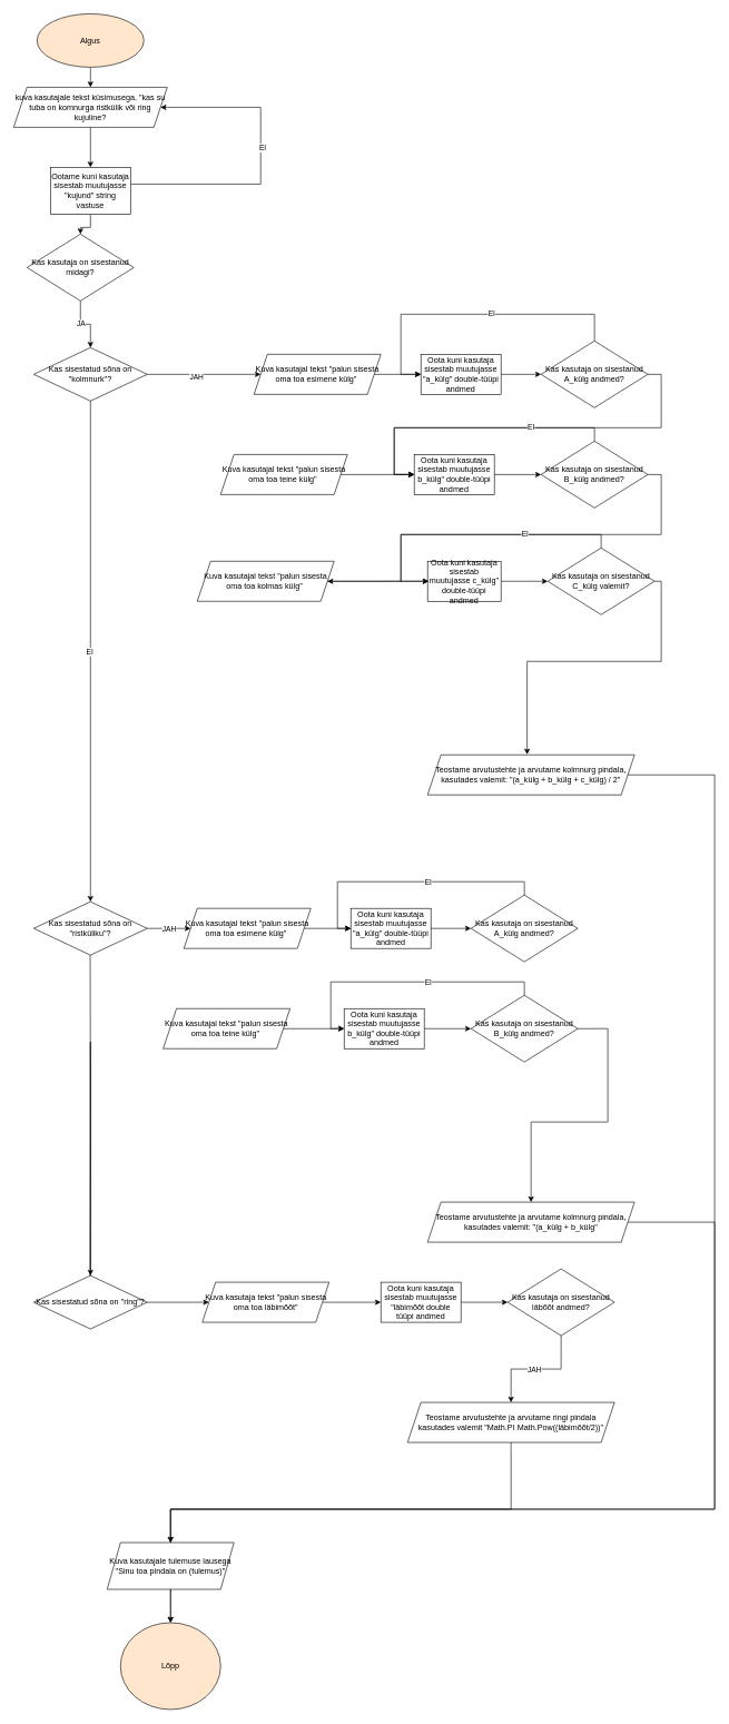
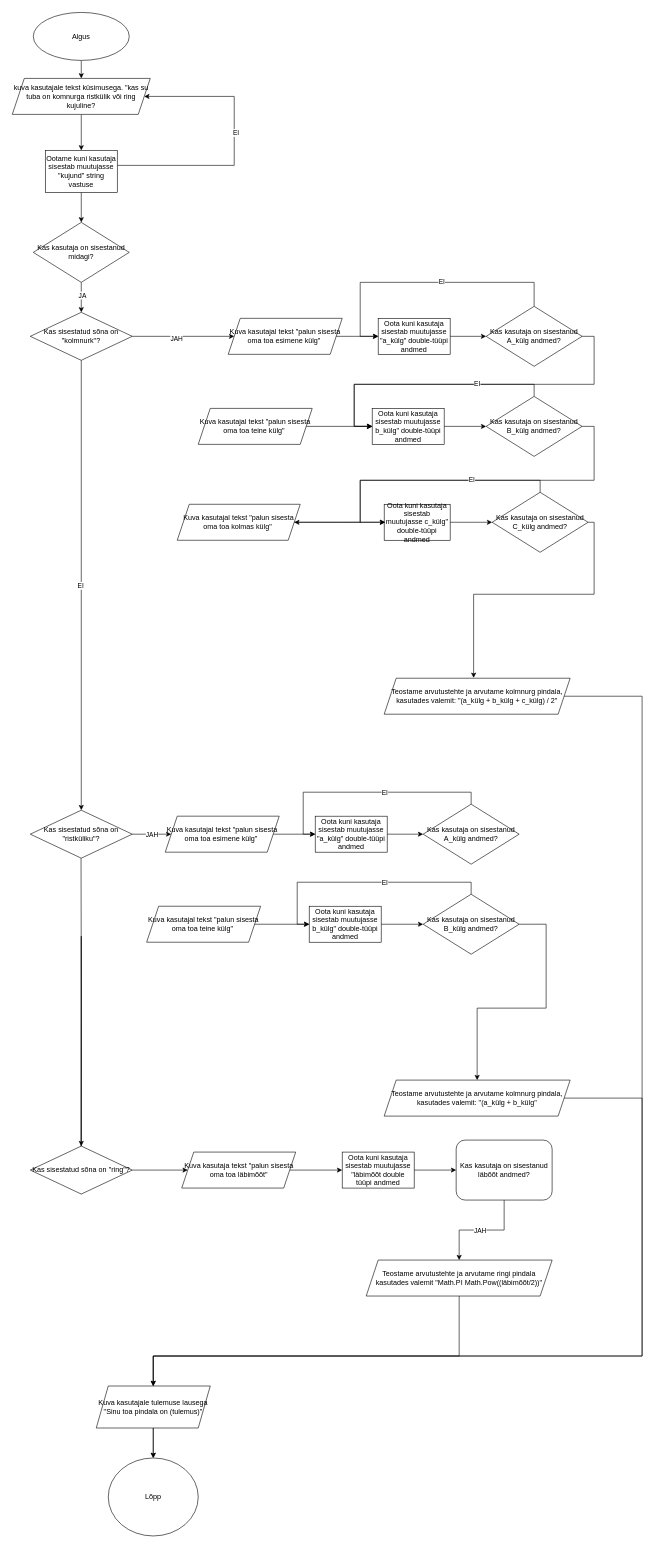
- <mxCell id="3" value="Algus" style="ellipse;whiteSpace=wrap;html=1;fillColor=#ffe6cc;" parent="1" vertex="1"><mxGeometry x="55" y="20" width="160" height="80" as="geometry" /></mxCell>
+ <mxCell id="3" value="Algus" style="ellipse;whiteSpace=wrap;html=1;" parent="1" vertex="1"><mxGeometry x="55" y="20" width="160" height="80" as="geometry" /></mxCell>
- <mxCell id="6" value="Kas kasutaja on sisestanud midagi?" style="rhombus;whiteSpace=wrap;html=1;strokeColor=default;align=center;verticalAlign=middle;fontFamily=Helvetica;fontSize=12;fontColor=default;fillColor=default;" parent="1" vertex="1"><mxGeometry x="40" y="350" width="160" height="100" as="geometry" /></mxCell>
+ <mxCell id="6" value="Kas kasutaja on sisestanud midagi?" style="rhombus;whiteSpace=wrap;html=1;strokeColor=default;align=center;verticalAlign=middle;fontFamily=Helvetica;fontSize=12;fontColor=default;fillColor=default;" parent="1" vertex="1"><mxGeometry x="55" y="370" width="160" height="100" as="geometry" /></mxCell>
- <mxCell id="40" value="Kas kasutaja on sisestanud C_külg valemit?" style="rhombus;whiteSpace=wrap;html=1;strokeColor=default;align=center;verticalAlign=middle;fontFamily=Helvetica;fontSize=12;fontColor=default;fillColor=default;" parent="1" vertex="1"><mxGeometry x="820" y="820" width="160" height="100" as="geometry" /></mxCell>
+ <mxCell id="40" value="Kas kasutaja on sisestanud C_külg andmed?" style="rhombus;whiteSpace=wrap;html=1;strokeColor=default;align=center;verticalAlign=middle;fontFamily=Helvetica;fontSize=12;fontColor=default;fillColor=default;" parent="1" vertex="1"><mxGeometry x="820" y="820" width="160" height="100" as="geometry" /></mxCell>
- <mxCell id="83" value="Kas kasutaja on sisestanud läbõõt andmed?" style="rhombus;whiteSpace=wrap;html=1;strokeColor=default;align=center;verticalAlign=middle;fontFamily=Helvetica;fontSize=12;fontColor=default;fillColor=default;" parent="1" vertex="1"><mxGeometry x="760" y="1900" width="160" height="100" as="geometry" /></mxCell>
+ <mxCell id="83" value="Kas kasutaja on sisestanud läbõõt andmed?" style="whiteSpace=wrap;html=1;strokeColor=default;align=center;verticalAlign=middle;fontFamily=Helvetica;fontSize=12;fontColor=default;fillColor=default;rounded=1;" parent="1" vertex="1"><mxGeometry x="760" y="1900" width="160" height="100" as="geometry" /></mxCell>
- <mxCell id="88" value="Lõpp" style="ellipse;whiteSpace=wrap;html=1;fillColor=#ffe6cc;" parent="1" vertex="1"><mxGeometry x="180" y="2430" width="150" height="130" as="geometry" /></mxCell>
+ <mxCell id="88" value="Lõpp" style="ellipse;whiteSpace=wrap;html=1;" parent="1" vertex="1"><mxGeometry x="180" y="2430" width="150" height="130" as="geometry" /></mxCell>
